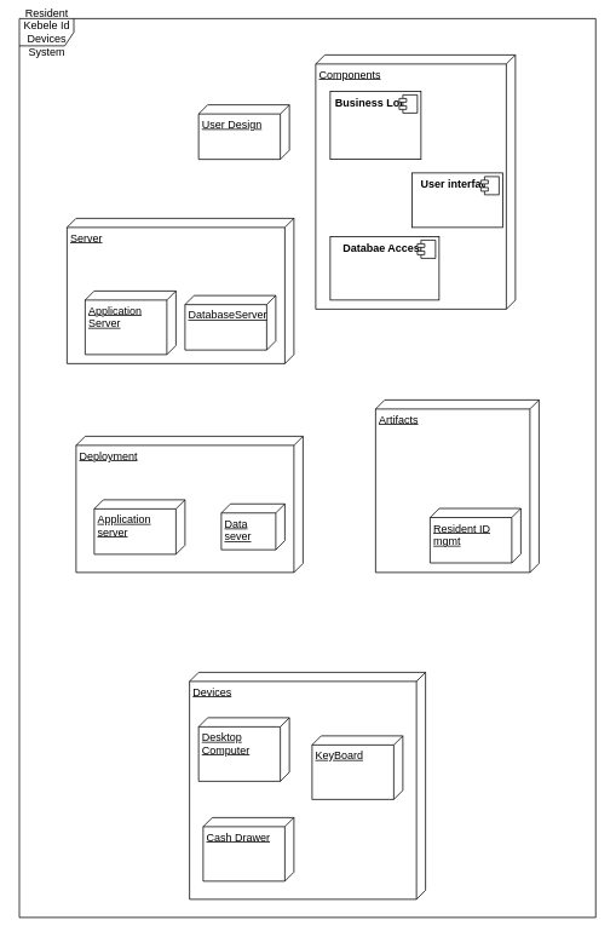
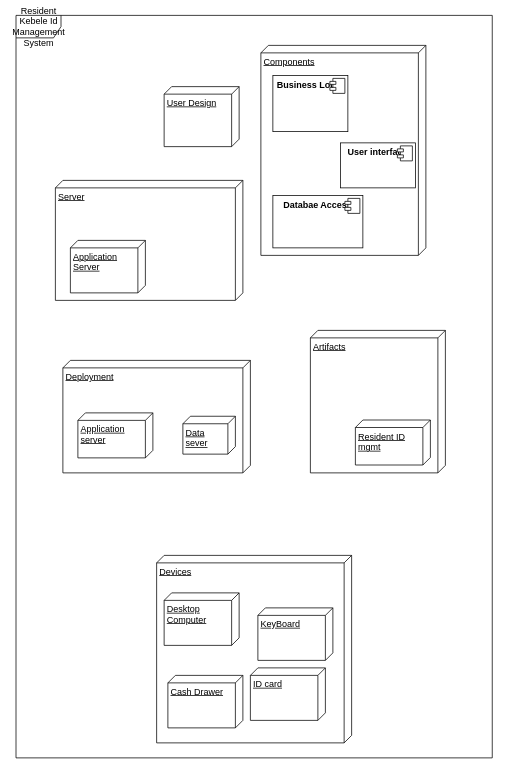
- <mxCell id="2" value="Resident Kebele Id Devices System" style="shape=umlFrame;whiteSpace=wrap;html=1;pointerEvents=0;" vertex="1" parent="1"><mxGeometry x="20.5" y="20" width="635" height="990" as="geometry" /></mxCell>
+ <mxCell id="2" value="Resident Kebele Id Management System" style="shape=umlFrame;whiteSpace=wrap;html=1;pointerEvents=0;" vertex="1" parent="1"><mxGeometry x="20.5" y="20" width="635" height="990" as="geometry" /></mxCell>
- <mxCell id="5" value="User Design" style="verticalAlign=top;align=left;spacingTop=8;spacingLeft=2;spacingRight=12;shape=cube;size=10;direction=south;fontStyle=4;html=1;whiteSpace=wrap;" vertex="1" parent="1"><mxGeometry x="218" y="115" width="100" height="60" as="geometry" /></mxCell>
+ <mxCell id="5" value="User Design" style="verticalAlign=top;align=left;spacingTop=8;spacingLeft=2;spacingRight=12;shape=cube;size=10;direction=south;fontStyle=4;html=1;whiteSpace=wrap;" vertex="1" parent="1"><mxGeometry x="218" y="115" width="100" height="80" as="geometry" /></mxCell>
- <mxCell id="6" value="DatabaseServer" style="verticalAlign=top;align=left;spacingTop=8;spacingLeft=2;spacingRight=12;shape=cube;size=10;direction=south;fontStyle=4;html=1;whiteSpace=wrap;" vertex="1" parent="1"><mxGeometry x="203" y="325" width="100" height="60" as="geometry" /></mxCell>
+ <mxCell id="11" value="ID card" style="verticalAlign=top;align=left;spacingTop=8;spacingLeft=2;spacingRight=12;shape=cube;size=10;direction=south;fontStyle=4;html=1;whiteSpace=wrap;" vertex="1" parent="1"><mxGeometry x="333" y="890" width="100" height="70" as="geometry" /></mxCell>
